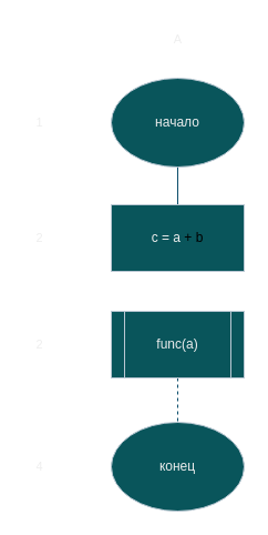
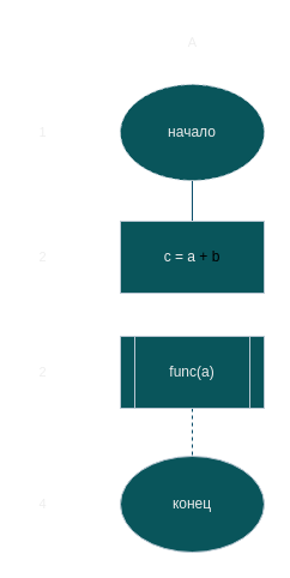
- <mxCell id="3" value="начало" style="ellipse;whiteSpace=wrap;html=1;labelBackgroundColor=none;fillColor=#09555B;strokeColor=#BAC8D3;fontColor=#EEEEEE;" parent="1" vertex="1"><mxGeometry x="100" y="70" width="120" height="80" as="geometry" /></mxCell>
+ <mxCell id="3" value="начало" style="ellipse;whiteSpace=wrap;html=1;labelBackgroundColor=none;fillColor=#09555B;strokeColor=#BAC8D3;fontColor=#EEEEEE;dashed=1;" parent="1" vertex="1"><mxGeometry x="100" y="70" width="120" height="80" as="geometry" /></mxCell>
